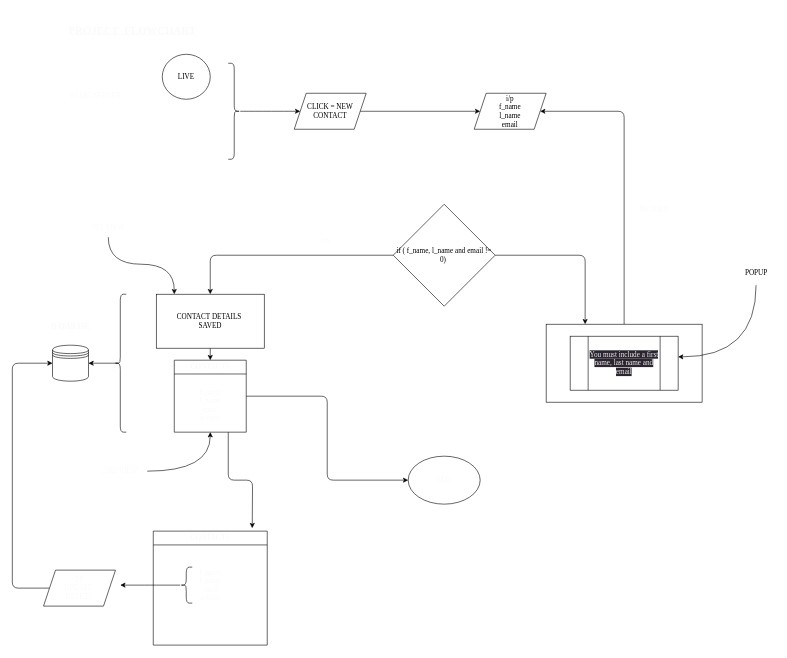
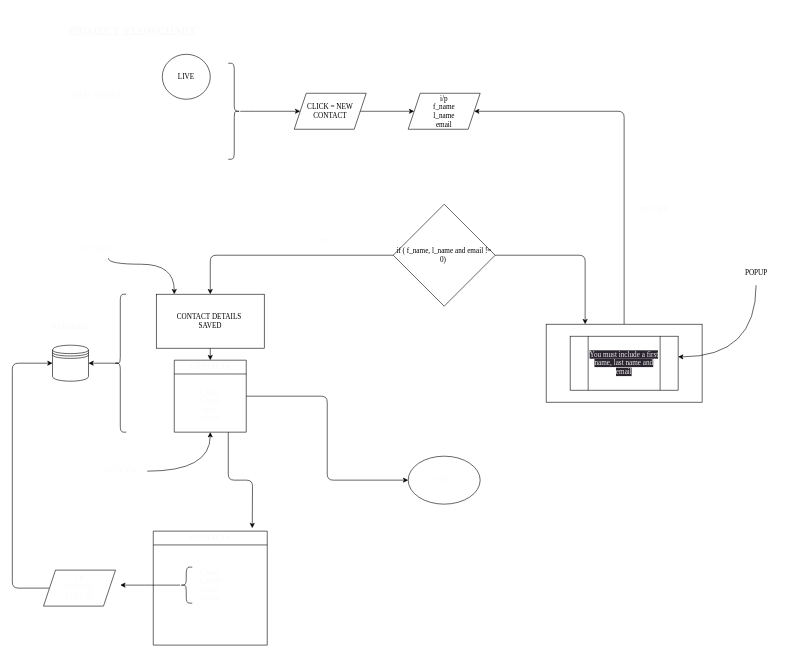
- <mxCell id="16" value="i/p&lt;br&gt;f_name&lt;br&gt;l_name&lt;br&gt;email" style="shape=parallelogram;perimeter=parallelogramPerimeter;whiteSpace=wrap;html=1;fixedSize=1;fontFamily=Comic Sans MS;" vertex="1" parent="1"><mxGeometry x="790" y="155" width="120" height="60" as="geometry" /></mxCell>
+ <mxCell id="16" value="i/p&lt;br&gt;f_name&lt;br&gt;l_name&lt;br&gt;email" style="shape=parallelogram;perimeter=parallelogramPerimeter;whiteSpace=wrap;html=1;fixedSize=1;fontFamily=Comic Sans MS;" vertex="1" parent="1"><mxGeometry x="680" y="155" width="120" height="60" as="geometry" /></mxCell>
- <mxCell id="27" value="1ST VIEW" style="text;html=1;align=center;verticalAlign=middle;resizable=0;points=[];autosize=1;strokeColor=none;fillColor=none;fontFamily=Comic Sans MS;fontColor=#fafafa;" vertex="1" parent="1"><mxGeometry x="140" y="365" width="80" height="30" as="geometry" /></mxCell>
+ <mxCell id="27" value="1ST VIEW" style="text;html=1;align=center;verticalAlign=middle;resizable=0;points=[];autosize=1;strokeColor=none;fillColor=none;fontFamily=Comic Sans MS;fontColor=#fafafa;" vertex="1" parent="1"><mxGeometry x="120" y="400" width="80" height="30" as="geometry" /></mxCell>
